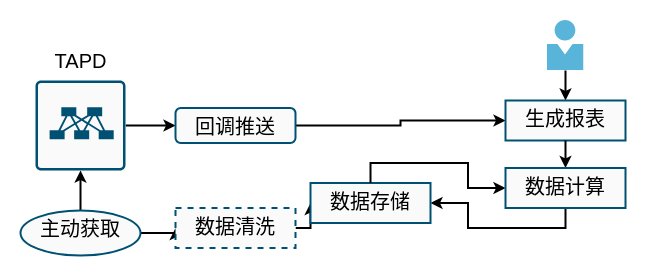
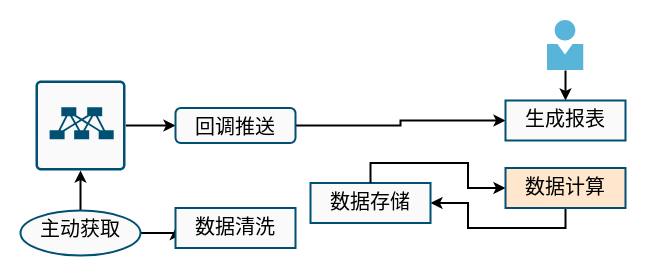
- <mxCell id="7" value="TAPD" style="text;html=1;align=center;verticalAlign=middle;resizable=0;points=[];autosize=1;strokeColor=none;fillColor=none;fontSize=20;" vertex="1" parent="1"><mxGeometry x="40" y="40" width="80" height="40" as="geometry" /></mxCell>
- <mxCell id="17" style="edgeStyle=orthogonalEdgeStyle;rounded=0;orthogonalLoop=1;jettySize=auto;html=1;exitX=0.5;exitY=0;exitDx=0;exitDy=0;entryX=0.5;entryY=1;entryDx=0;entryDy=0;fontSize=20;startArrow=classic;startFill=1;endArrow=none;endFill=0;strokeWidth=2;" edge="1" parent="1" source="19" target="16"><mxGeometry relative="1" as="geometry" /></mxCell>
- <mxCell id="19" value="数据计算" style="whiteSpace=wrap;html=1;fontSize=20;verticalAlign=top;fillColor=#FAFAFA;strokeColor=#005073;sketch=0;strokeWidth=2;" vertex="1" parent="1"><mxGeometry x="505" y="167.5" width="120" height="40" as="geometry" /></mxCell>
+ <mxCell id="19" value="数据计算" style="whiteSpace=wrap;html=1;fontSize=20;verticalAlign=top;fillColor=#ffe6cc;strokeColor=#005073;sketch=0;strokeWidth=2;" vertex="1" parent="1"><mxGeometry x="505" y="167.5" width="120" height="40" as="geometry" /></mxCell>
- <mxCell id="11" value="数据清洗" style="whiteSpace=wrap;html=1;fontSize=20;verticalAlign=top;fillColor=#FAFAFA;strokeColor=#005073;sketch=0;strokeWidth=2;dashed=1;" vertex="1" parent="1"><mxGeometry x="175" y="207.5" width="120" height="40" as="geometry" /></mxCell>
+ <mxCell id="11" value="数据清洗" style="whiteSpace=wrap;html=1;fontSize=20;verticalAlign=top;fillColor=#FAFAFA;strokeColor=#005073;sketch=0;strokeWidth=2;" vertex="1" parent="1"><mxGeometry x="175" y="207.5" width="120" height="40" as="geometry" /></mxCell>
- <mxCell id="10" style="edgeStyle=orthogonalEdgeStyle;rounded=0;orthogonalLoop=1;jettySize=auto;html=1;exitX=1;exitY=0.5;exitDx=0;exitDy=0;entryX=0;entryY=0.5;entryDx=0;entryDy=0;fontSize=20;strokeWidth=2;" edge="1" parent="1" source="11" target="14"><mxGeometry relative="1" as="geometry" /></mxCell>
